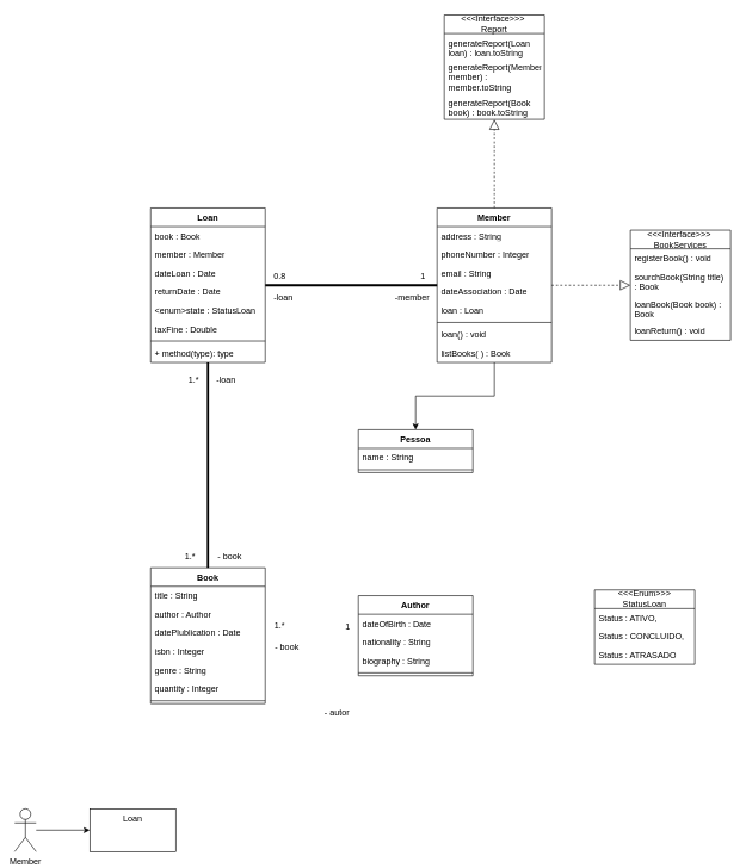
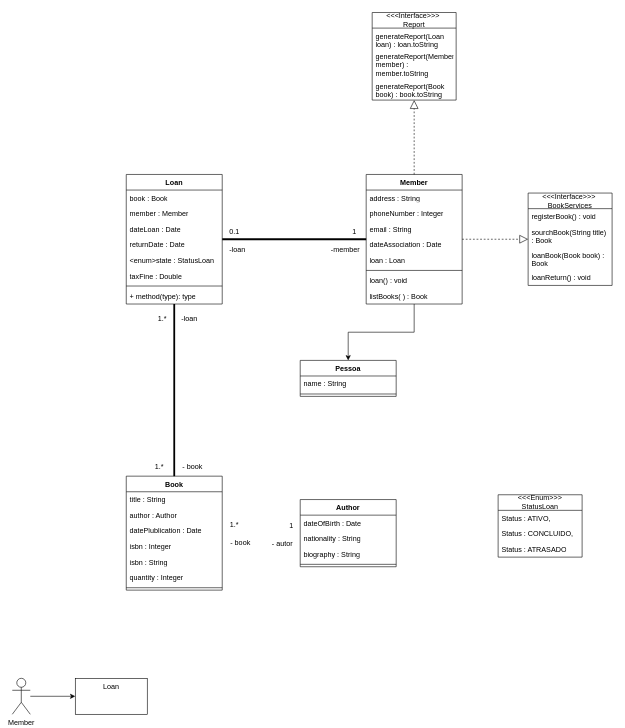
- <mxCell id="36" value="0.8" style="text;html=1;align=center;verticalAlign=middle;resizable=0;points=[];autosize=1;strokeColor=none;fillColor=none;" parent="1" vertex="1"><mxGeometry x="370" y="370" width="40" height="30" as="geometry" /></mxCell>
+ <mxCell id="36" value="0.1" style="text;html=1;align=center;verticalAlign=middle;resizable=0;points=[];autosize=1;strokeColor=none;fillColor=none;" parent="1" vertex="1"><mxGeometry x="370" y="370" width="40" height="30" as="geometry" /></mxCell>
- <mxCell id="7" value="genre : String" style="text;strokeColor=none;fillColor=none;align=left;verticalAlign=top;spacingLeft=4;spacingRight=4;overflow=hidden;rotatable=0;points=[[0,0.5],[1,0.5]];portConstraint=eastwest;whiteSpace=wrap;html=1;" parent="2" vertex="1"><mxGeometry y="130" width="160" height="26" as="geometry" /></mxCell>
+ <mxCell id="7" value="isbn : String" style="text;strokeColor=none;fillColor=none;align=left;verticalAlign=top;spacingLeft=4;spacingRight=4;overflow=hidden;rotatable=0;points=[[0,0.5],[1,0.5]];portConstraint=eastwest;whiteSpace=wrap;html=1;" parent="2" vertex="1"><mxGeometry y="130" width="160" height="26" as="geometry" /></mxCell>
- <mxCell id="45" value="- autor" style="text;html=1;align=center;verticalAlign=middle;resizable=0;points=[];autosize=1;strokeColor=none;fillColor=none;" parent="1" vertex="1"><mxGeometry x="440" y="981" width="60" height="30" as="geometry" /></mxCell>
+ <mxCell id="45" value="- autor" style="text;html=1;align=center;verticalAlign=middle;resizable=0;points=[];autosize=1;strokeColor=none;fillColor=none;" parent="1" vertex="1"><mxGeometry x="440" y="891" width="60" height="30" as="geometry" /></mxCell>
